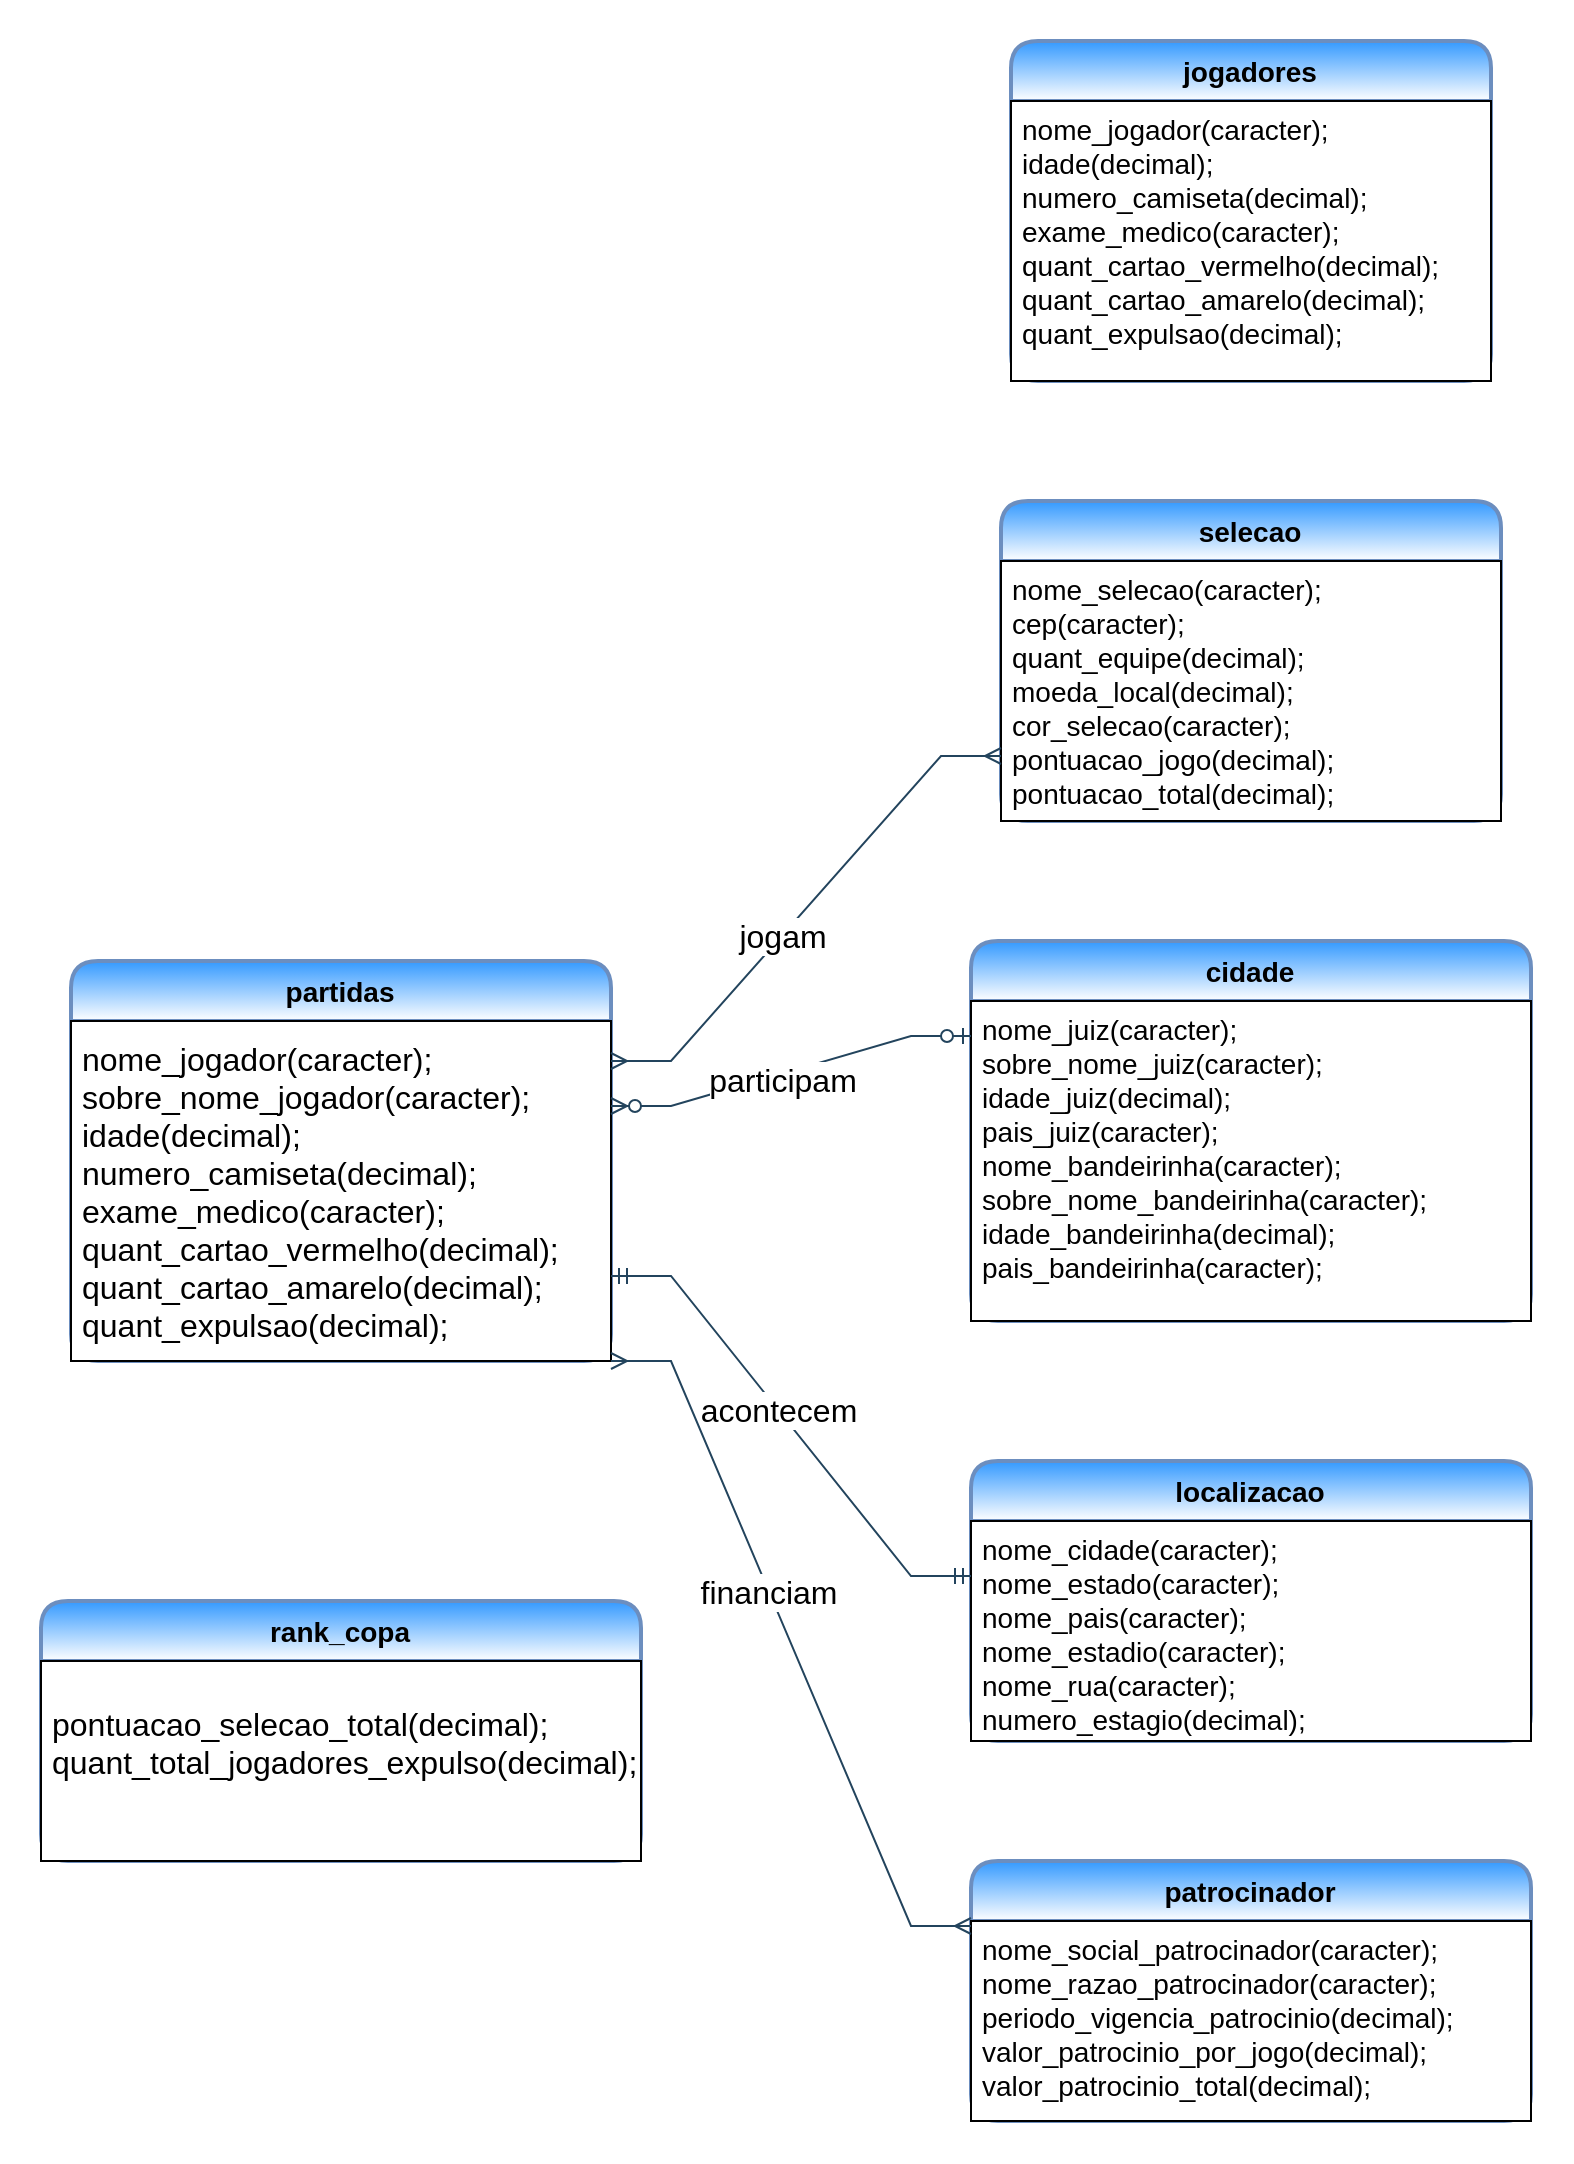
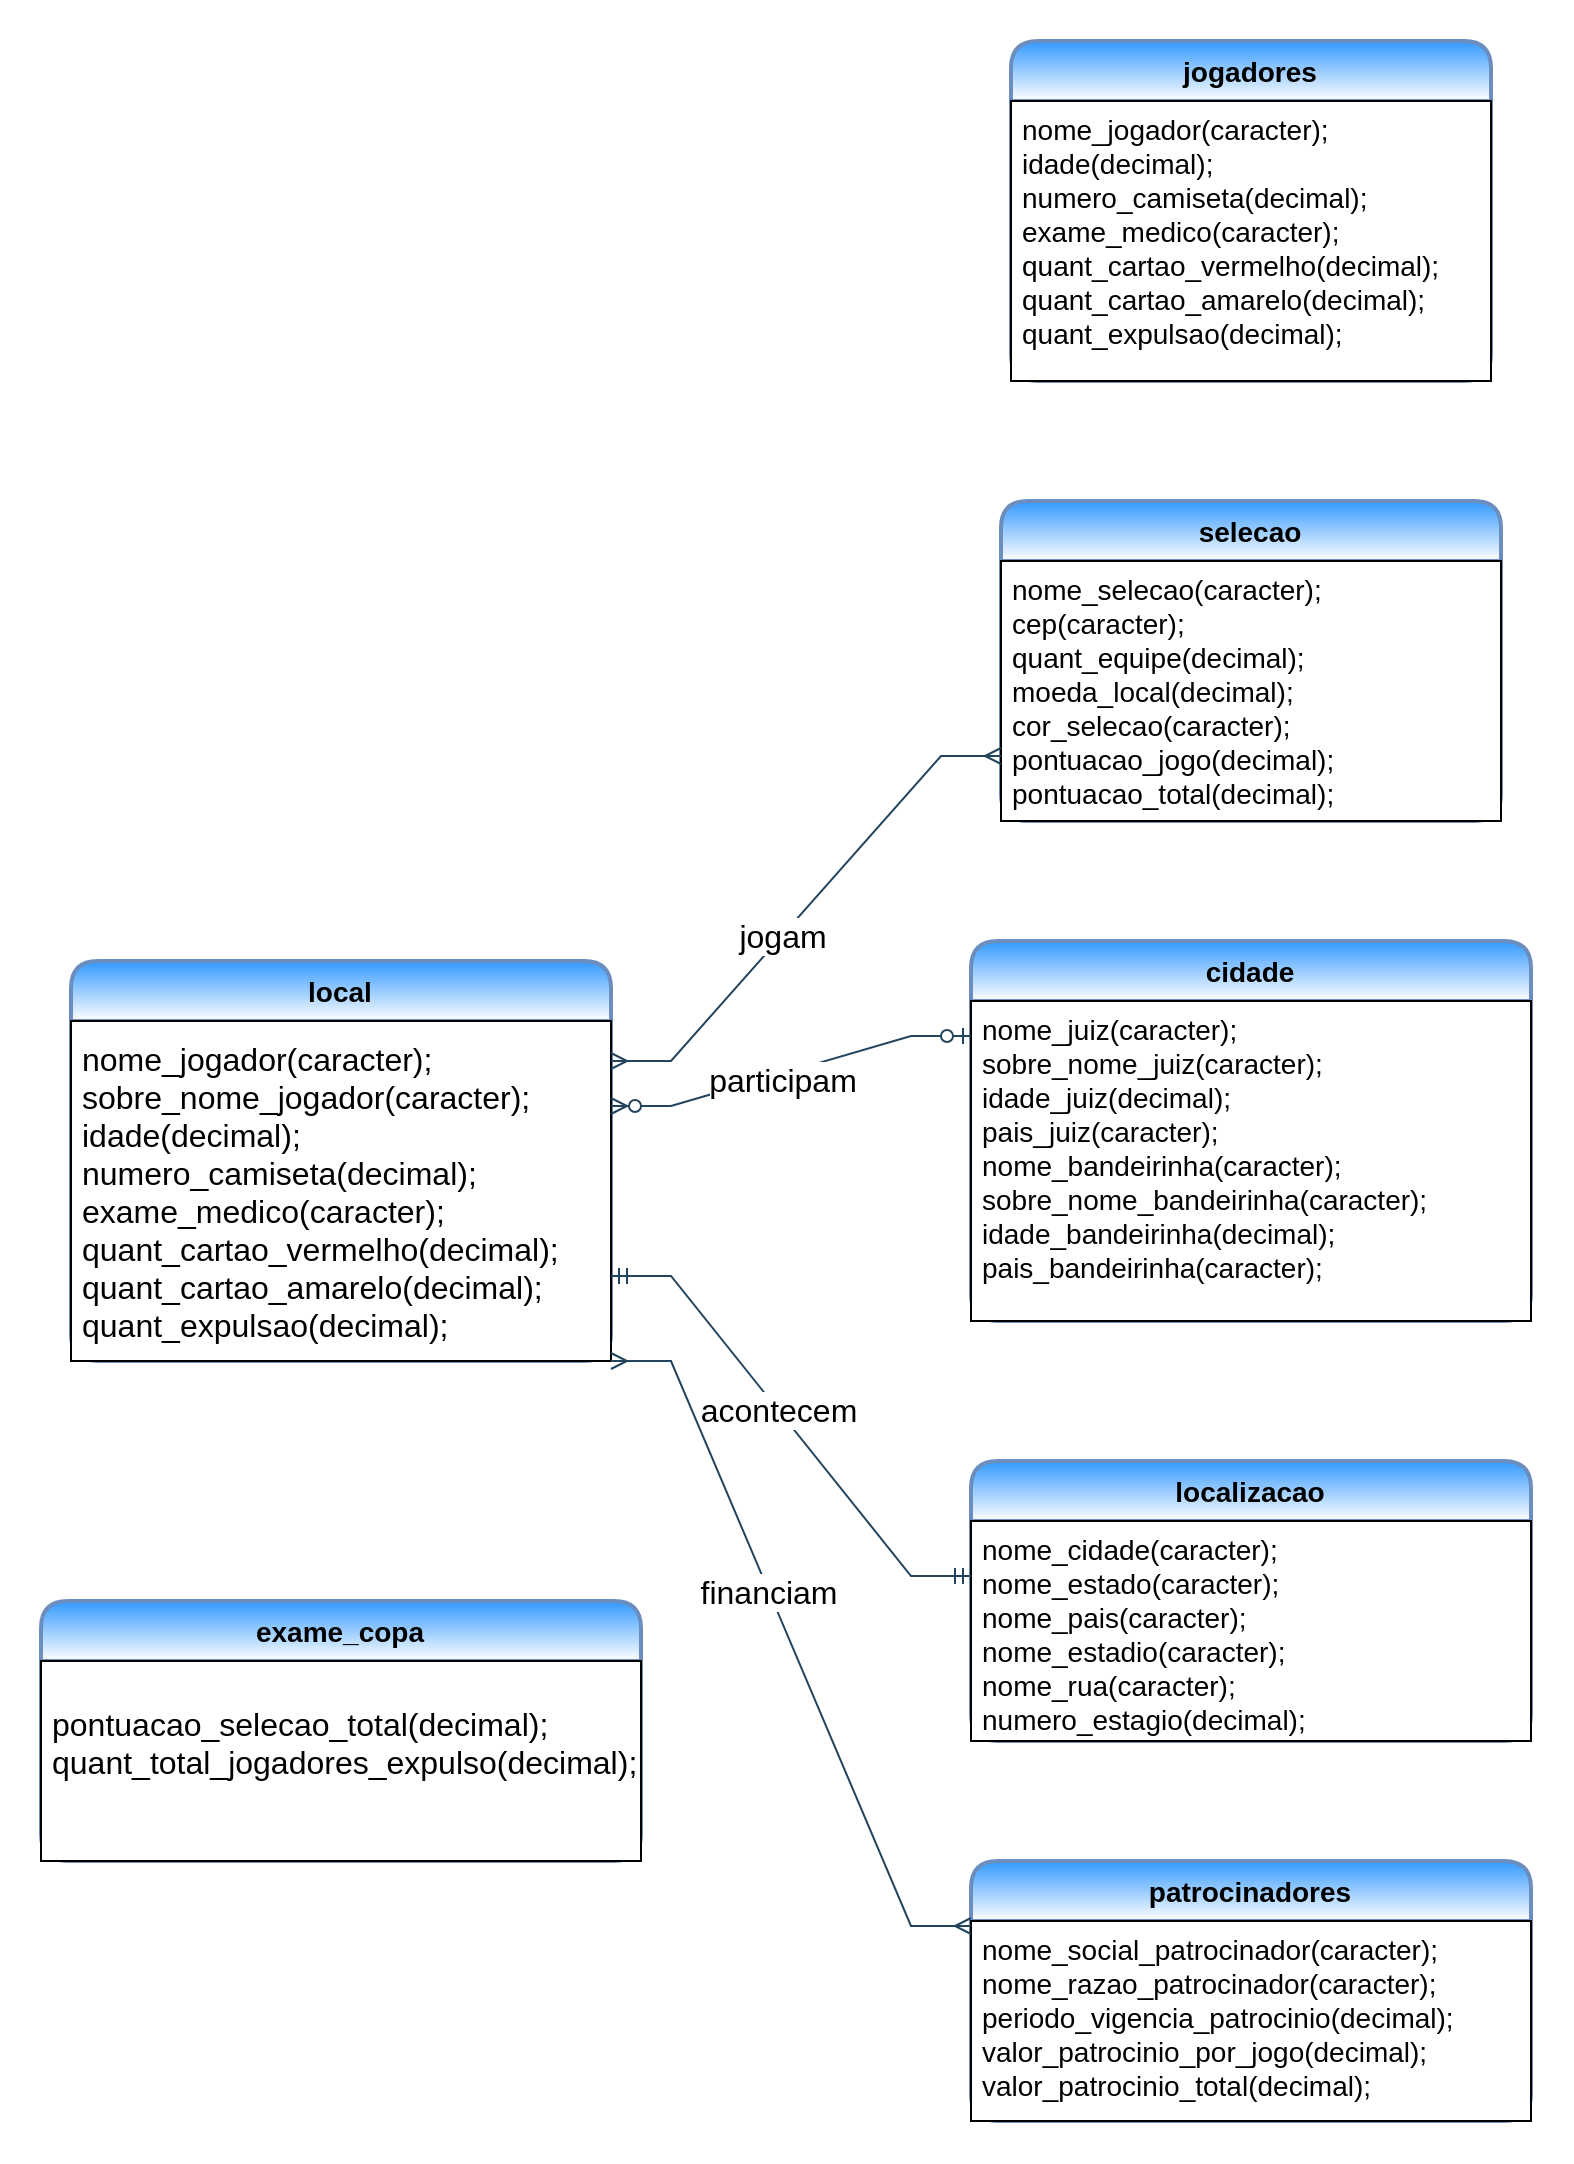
- <mxCell id="6" value="partidas" style="swimlane;childLayout=stackLayout;horizontal=1;startSize=30;horizontalStack=0;rounded=1;fontSize=14;fontStyle=1;strokeWidth=2;resizeParent=0;resizeLast=1;shadow=0;align=center;sketch=0;labelBackgroundColor=none;labelBorderColor=none;strokeColor=#6c8ebf;gradientColor=#ffffff;fillColor=#3399FF;" vertex="1" parent="1"><mxGeometry x="35" y="480" width="270" height="200" as="geometry" /></mxCell>
+ <mxCell id="6" value="local" style="swimlane;childLayout=stackLayout;horizontal=1;startSize=30;horizontalStack=0;rounded=1;fontSize=14;fontStyle=1;strokeWidth=2;resizeParent=0;resizeLast=1;shadow=0;align=center;sketch=0;labelBackgroundColor=none;labelBorderColor=none;strokeColor=#6c8ebf;gradientColor=#ffffff;fillColor=#3399FF;" vertex="1" parent="1"><mxGeometry x="35" y="480" width="270" height="200" as="geometry" /></mxCell>
- <mxCell id="14" value="rank_copa" style="swimlane;childLayout=stackLayout;horizontal=1;startSize=30;horizontalStack=0;rounded=1;fontSize=14;fontStyle=1;strokeWidth=2;resizeParent=0;resizeLast=1;shadow=0;align=center;sketch=0;labelBackgroundColor=none;labelBorderColor=none;strokeColor=#6c8ebf;gradientColor=#ffffff;fillColor=#3399FF;" vertex="1" parent="1"><mxGeometry x="20" y="800" width="300" height="130" as="geometry" /></mxCell>
+ <mxCell id="14" value="exame_copa" style="swimlane;childLayout=stackLayout;horizontal=1;startSize=30;horizontalStack=0;rounded=1;fontSize=14;fontStyle=1;strokeWidth=2;resizeParent=0;resizeLast=1;shadow=0;align=center;sketch=0;labelBackgroundColor=none;labelBorderColor=none;strokeColor=#6c8ebf;gradientColor=#ffffff;fillColor=#3399FF;" vertex="1" parent="1"><mxGeometry x="20" y="800" width="300" height="130" as="geometry" /></mxCell>
- <mxCell id="12" value="patrocinador" style="swimlane;childLayout=stackLayout;horizontal=1;startSize=30;horizontalStack=0;rounded=1;fontSize=14;fontStyle=1;strokeWidth=2;resizeParent=0;resizeLast=1;shadow=0;align=center;sketch=0;labelBackgroundColor=none;labelBorderColor=none;strokeColor=#6c8ebf;gradientColor=#ffffff;fillColor=#3399FF;" vertex="1" parent="1"><mxGeometry x="485" y="930" width="280" height="130" as="geometry" /></mxCell>
+ <mxCell id="12" value="patrocinadores" style="swimlane;childLayout=stackLayout;horizontal=1;startSize=30;horizontalStack=0;rounded=1;fontSize=14;fontStyle=1;strokeWidth=2;resizeParent=0;resizeLast=1;shadow=0;align=center;sketch=0;labelBackgroundColor=none;labelBorderColor=none;strokeColor=#6c8ebf;gradientColor=#ffffff;fillColor=#3399FF;" vertex="1" parent="1"><mxGeometry x="485" y="930" width="280" height="130" as="geometry" /></mxCell>
